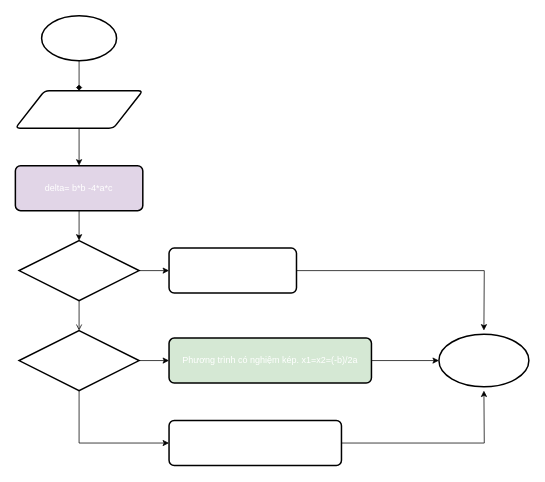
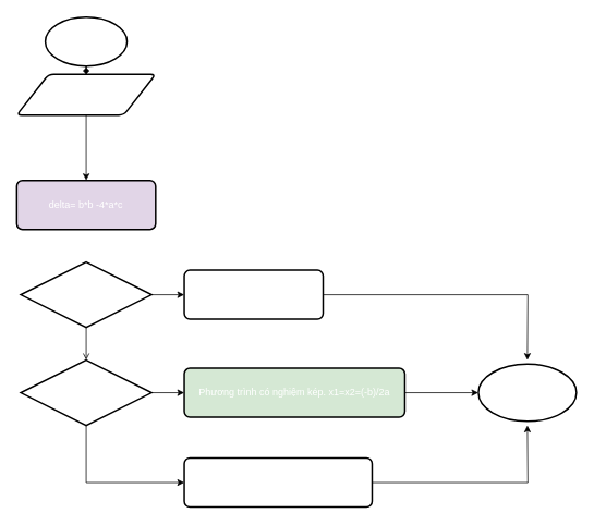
- <mxCell id="7" value="&lt;span style=&quot;color: rgb(255, 255, 255);&quot;&gt;Nhập a, b, c&lt;/span&gt;" style="shape=parallelogram;html=1;strokeWidth=2;perimeter=parallelogramPerimeter;whiteSpace=wrap;rounded=1;arcSize=12;size=0.23;" vertex="1" parent="1"><mxGeometry x="20" y="120" width="170" height="50" as="geometry" /></mxCell>
+ <mxCell id="7" value="&lt;span style=&quot;color: rgb(255, 255, 255);&quot;&gt;Nhập a, b, c&lt;/span&gt;" style="shape=parallelogram;html=1;strokeWidth=2;perimeter=parallelogramPerimeter;whiteSpace=wrap;rounded=1;arcSize=12;size=0.23;" vertex="1" parent="1"><mxGeometry x="20" y="90" width="170" height="50" as="geometry" /></mxCell>
- <mxCell id="8" value="" style="edgeStyle=orthogonalEdgeStyle;rounded=0;orthogonalLoop=1;jettySize=auto;html=1;" edge="1" parent="1" source="9" target="12"><mxGeometry relative="1" as="geometry" /></mxCell>
